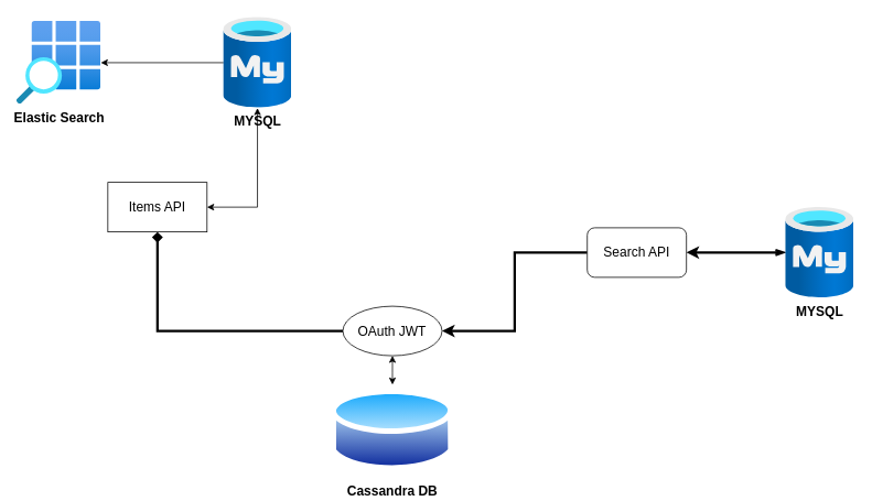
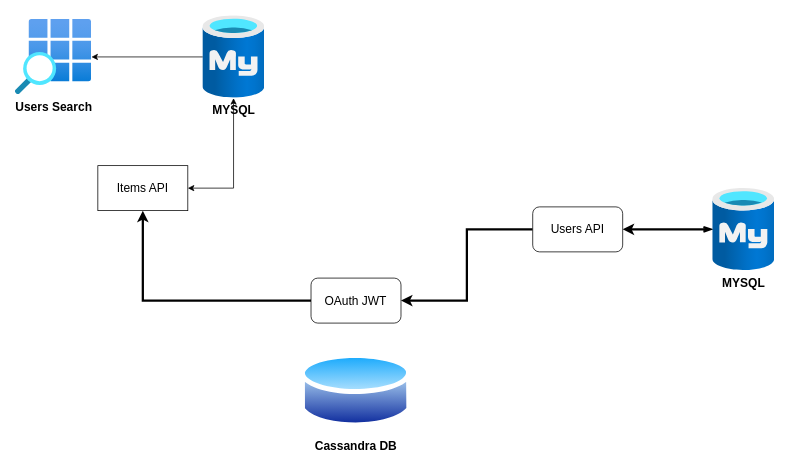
- <mxCell id="4" value="Elastic Search" style="aspect=fixed;html=1;points=[];align=center;image;fontSize=16;image=img/lib/azure2/general/Search_Grid.svg;fontStyle=1;labelBackgroundColor=default;" vertex="1" parent="1"><mxGeometry x="20" y="25" width="101.48" height="100" as="geometry" /></mxCell>
+ <mxCell id="4" value="Users Search" style="aspect=fixed;html=1;points=[];align=center;image;fontSize=16;image=img/lib/azure2/general/Search_Grid.svg;fontStyle=1;labelBackgroundColor=default;" vertex="1" parent="1"><mxGeometry x="20" y="25" width="101.48" height="100" as="geometry" /></mxCell>
- <mxCell id="10" style="edgeStyle=orthogonalEdgeStyle;rounded=0;orthogonalLoop=1;jettySize=auto;html=1;entryX=0.5;entryY=1;entryDx=0;entryDy=0;fontSize=16;startArrow=none;startFill=0;strokeColor=default;strokeWidth=3;endArrow=diamond;" edge="1" parent="1" source="12" target="14"><mxGeometry relative="1" as="geometry" /></mxCell>
+ <mxCell id="10" style="edgeStyle=orthogonalEdgeStyle;rounded=0;orthogonalLoop=1;jettySize=auto;html=1;entryX=0.5;entryY=1;entryDx=0;entryDy=0;fontSize=16;startArrow=none;startFill=0;strokeColor=default;strokeWidth=3;" edge="1" parent="1" source="12" target="14"><mxGeometry relative="1" as="geometry" /></mxCell>
- <mxCell id="9" value="Search API" style="rounded=1;whiteSpace=wrap;html=1;fontSize=16;" vertex="1" parent="1"><mxGeometry x="710" y="275" width="120" height="60" as="geometry" /></mxCell>
+ <mxCell id="9" value="Users API" style="rounded=1;whiteSpace=wrap;html=1;fontSize=16;" vertex="1" parent="1"><mxGeometry x="710" y="275" width="120" height="60" as="geometry" /></mxCell>
- <mxCell id="12" value="OAuth JWT" style="ellipse;whiteSpace=wrap;html=1;fontSize=16;" vertex="1" parent="1"><mxGeometry x="414.33" y="370" width="120" height="60" as="geometry" /></mxCell>
+ <mxCell id="12" value="OAuth JWT" style="rounded=1;whiteSpace=wrap;html=1;fontSize=16;" vertex="1" parent="1"><mxGeometry x="414.33" y="370" width="120" height="60" as="geometry" /></mxCell>
- <mxCell id="11" style="edgeStyle=orthogonalEdgeStyle;rounded=0;orthogonalLoop=1;jettySize=auto;html=1;fontSize=16;startArrow=classic;startFill=1;strokeColor=default;strokeWidth=1;" edge="1" parent="1" source="12" target="5"><mxGeometry relative="1" as="geometry" /></mxCell>
